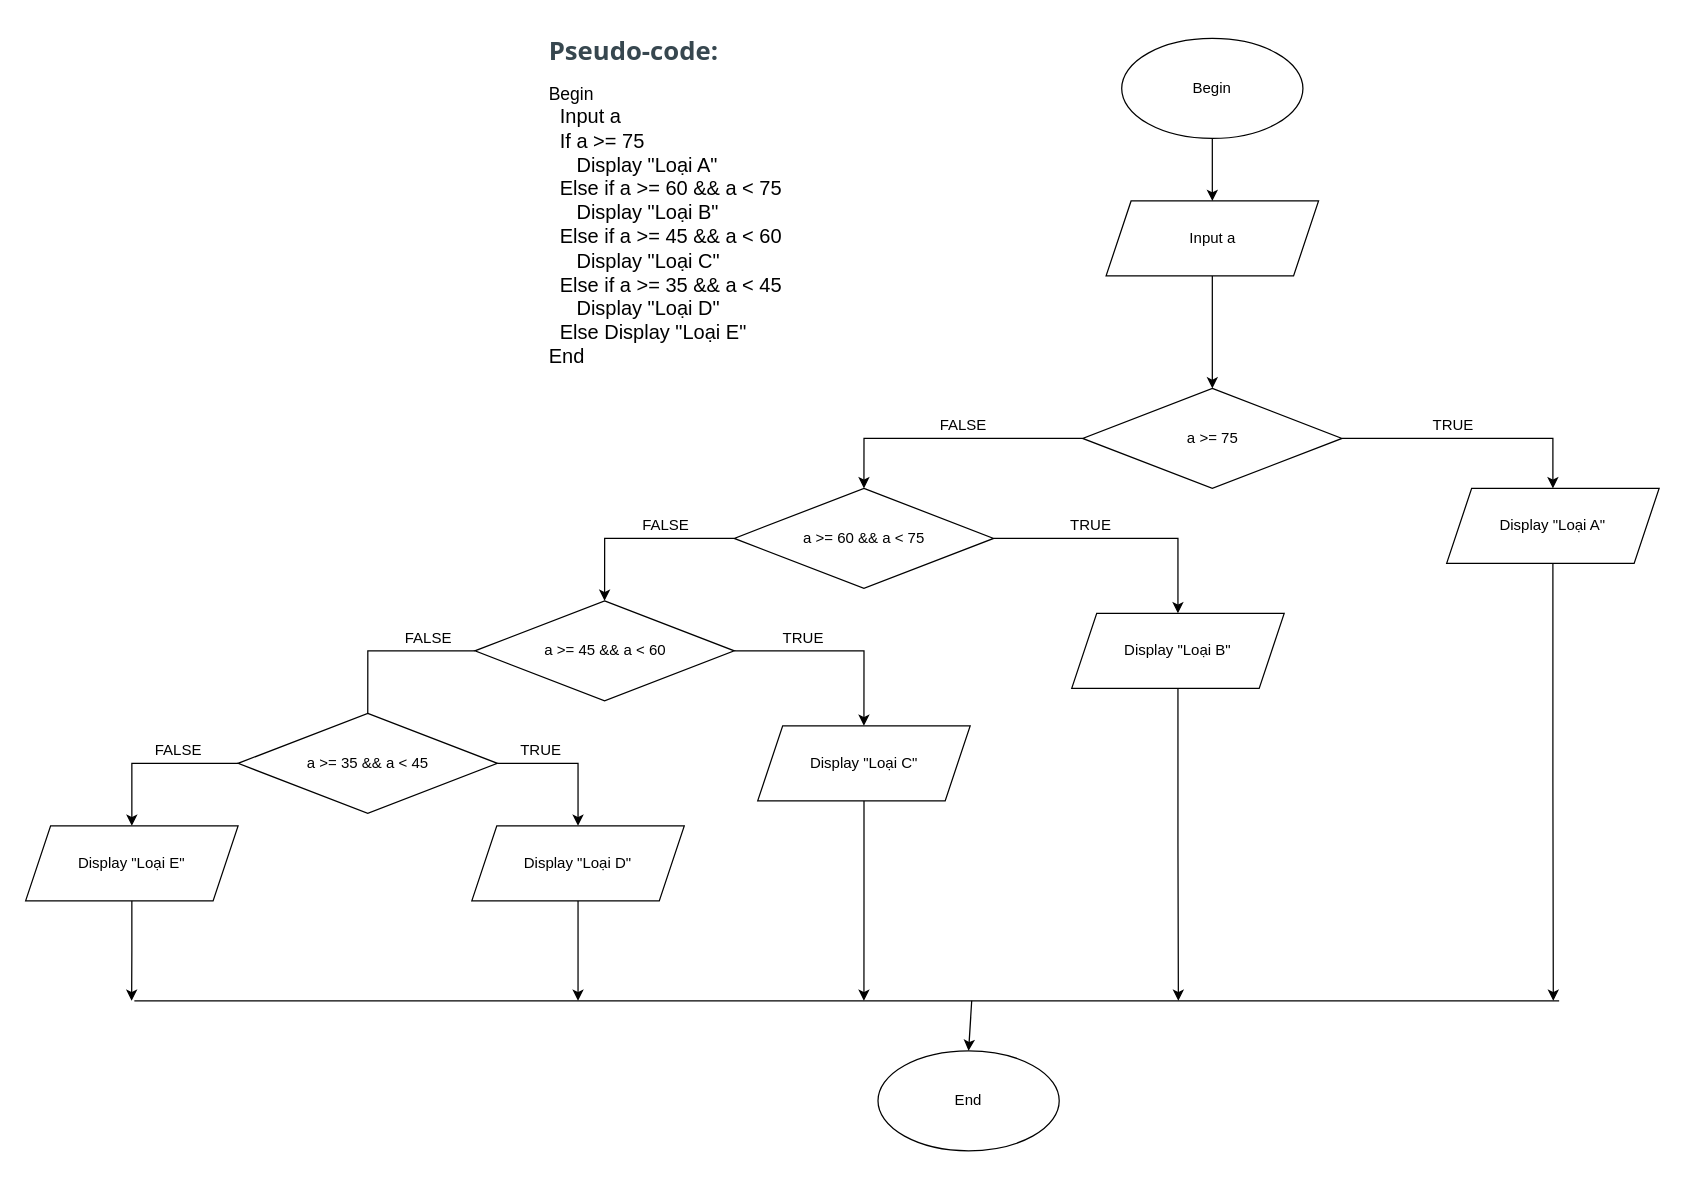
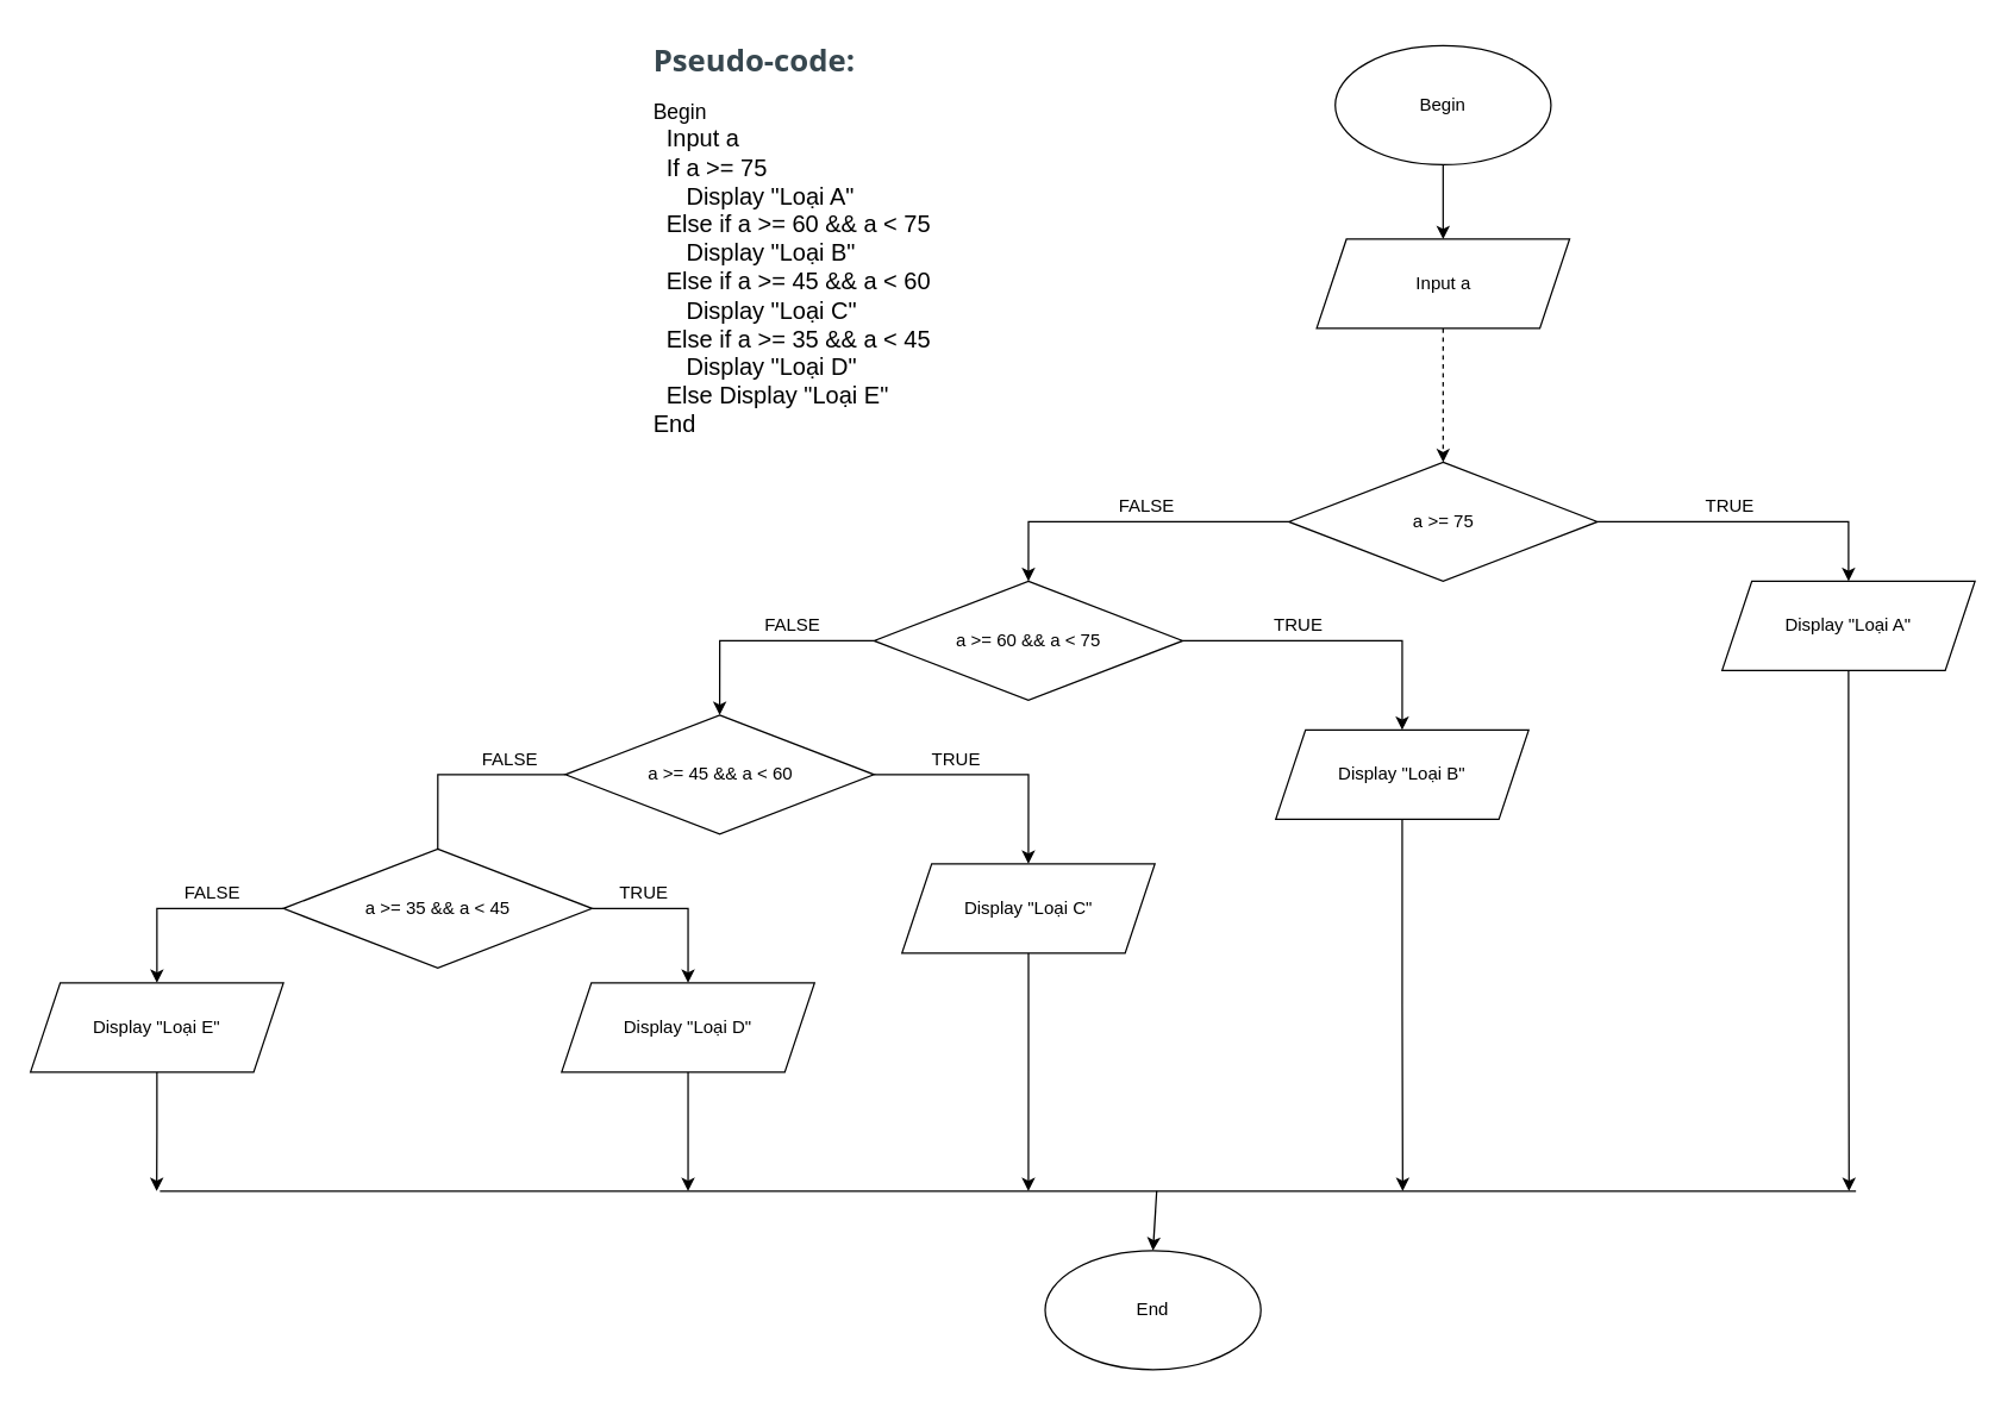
- <mxCell id="6" style="edgeStyle=orthogonalEdgeStyle;rounded=0;orthogonalLoop=1;jettySize=auto;html=1;exitX=0.5;exitY=1;exitDx=0;exitDy=0;entryX=0.5;entryY=0;entryDx=0;entryDy=0;" parent="1" source="7" target="10" edge="1"><mxGeometry relative="1" as="geometry" /></mxCell>
+ <mxCell id="6" style="edgeStyle=orthogonalEdgeStyle;rounded=0;orthogonalLoop=1;jettySize=auto;html=1;exitX=0.5;exitY=1;exitDx=0;exitDy=0;entryX=0.5;entryY=0;entryDx=0;entryDy=0;dashed=1;" parent="1" source="7" target="10" edge="1"><mxGeometry relative="1" as="geometry" /></mxCell>
